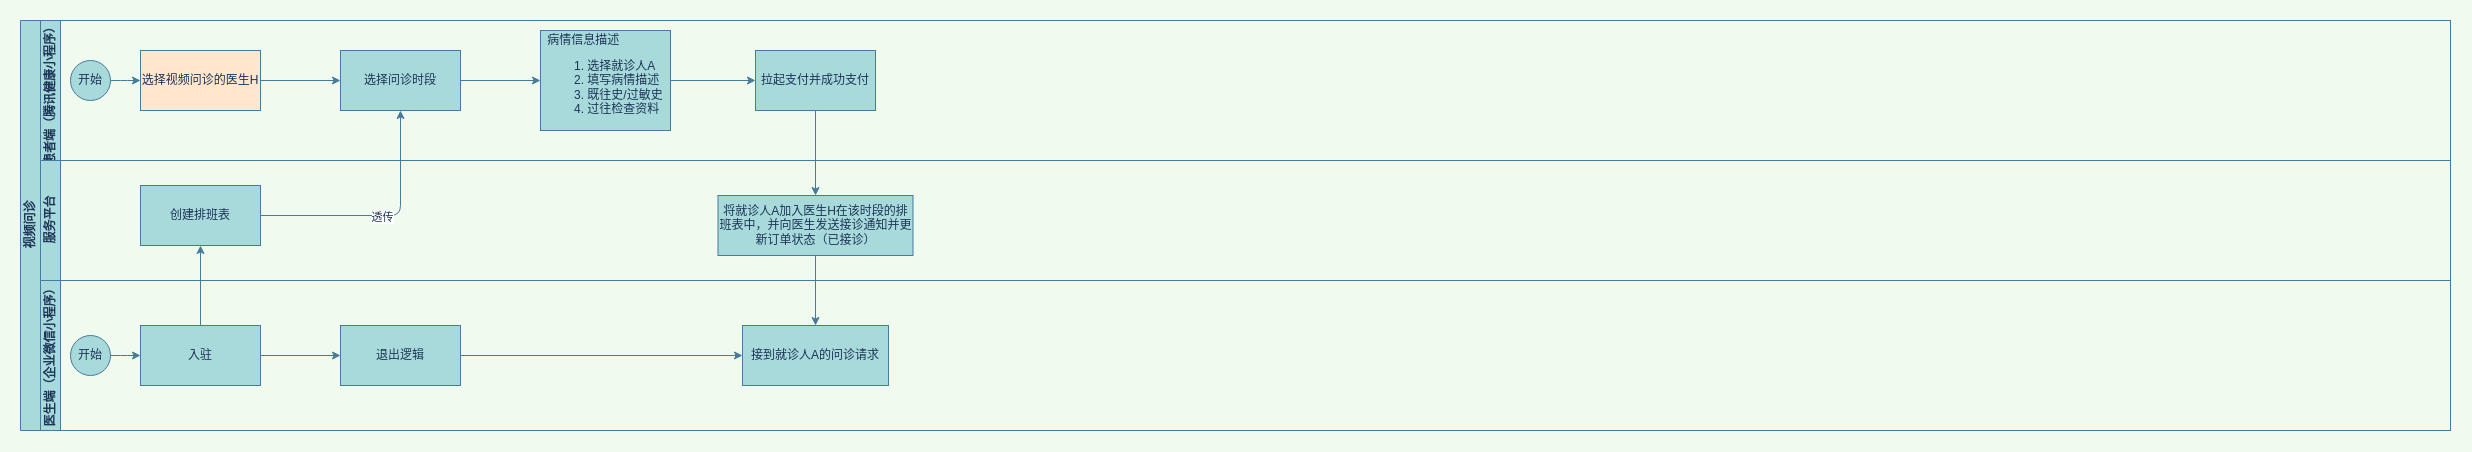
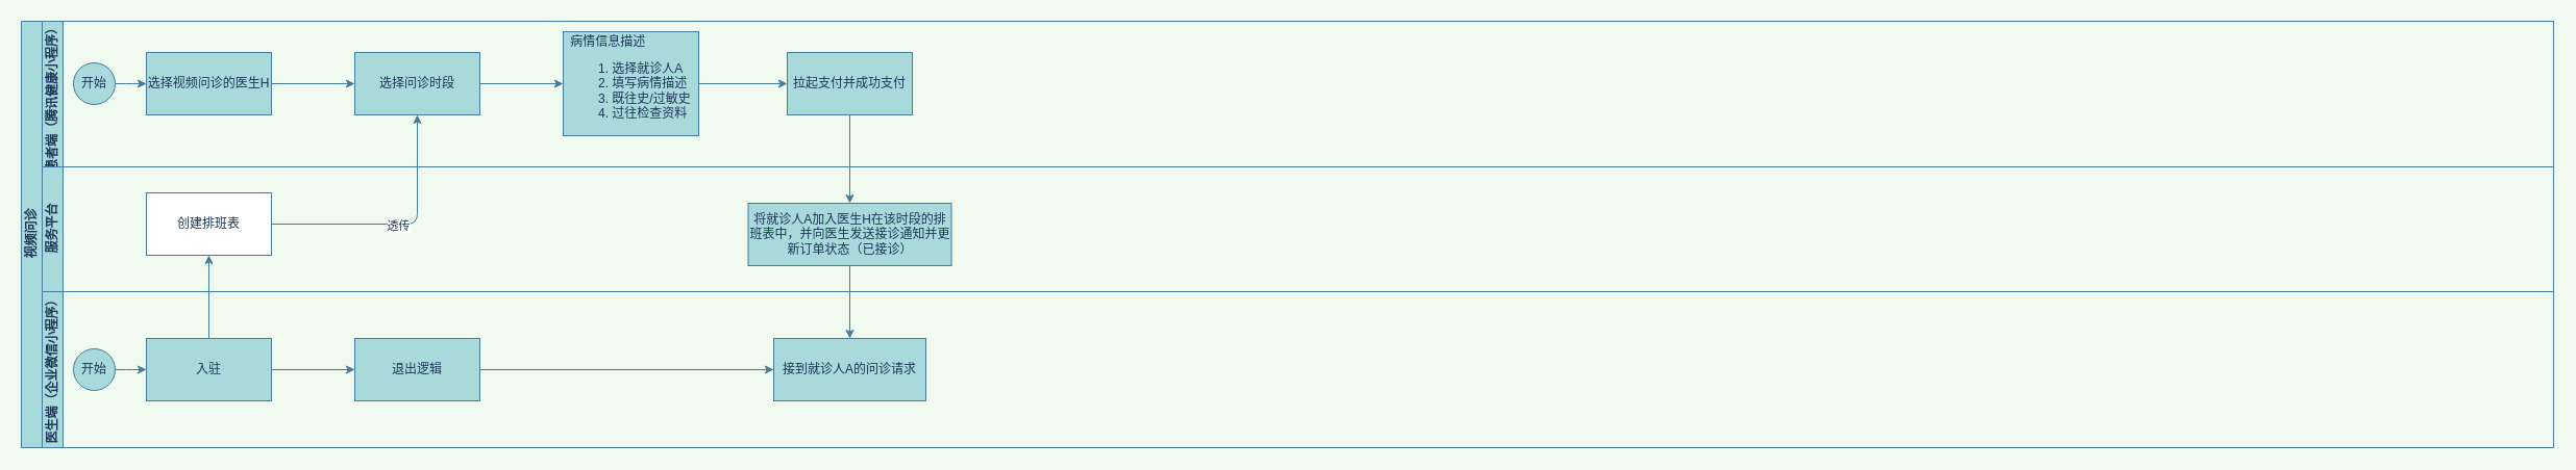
- <mxCell id="6" value="选择视频问诊的医生H" style="whiteSpace=wrap;html=1;fontColor=#1D3557;strokeColor=#457B9D;fillColor=#ffe6cc;" vertex="1" parent="3"><mxGeometry x="100" y="30" width="120" height="60" as="geometry" /></mxCell>
+ <mxCell id="6" value="选择视频问诊的医生H" style="whiteSpace=wrap;html=1;fontColor=#1D3557;strokeColor=#457B9D;fillColor=#A8DADC;" vertex="1" parent="3"><mxGeometry x="100" y="30" width="120" height="60" as="geometry" /></mxCell>
- <mxCell id="19" value="创建排班表" style="whiteSpace=wrap;html=1;fontColor=#1D3557;strokeColor=#457B9D;fillColor=#A8DADC;" vertex="1" parent="14"><mxGeometry x="100" y="-95" width="120" height="60" as="geometry" /></mxCell>
+ <mxCell id="19" value="创建排班表" style="whiteSpace=wrap;html=1;fontColor=#1D3557;strokeColor=#457B9D;fillColor=#ffffff;" vertex="1" parent="14"><mxGeometry x="100" y="-95" width="120" height="60" as="geometry" /></mxCell>
